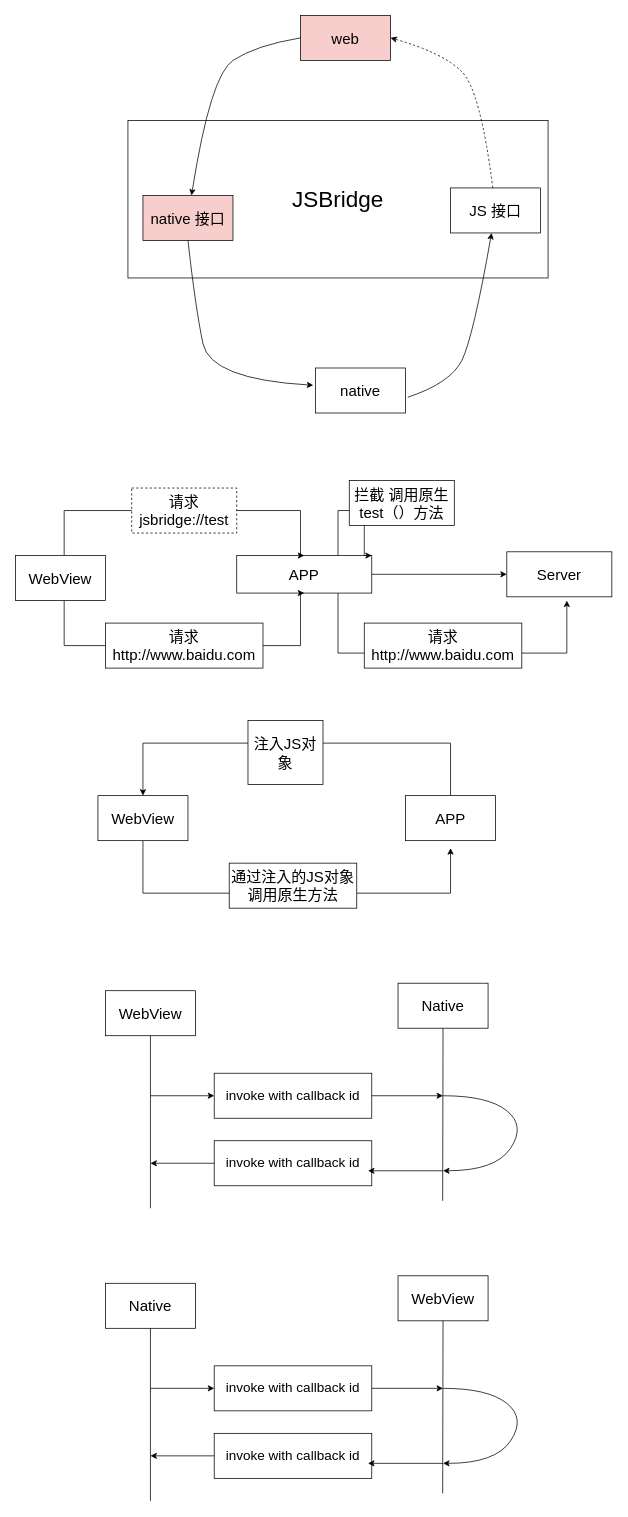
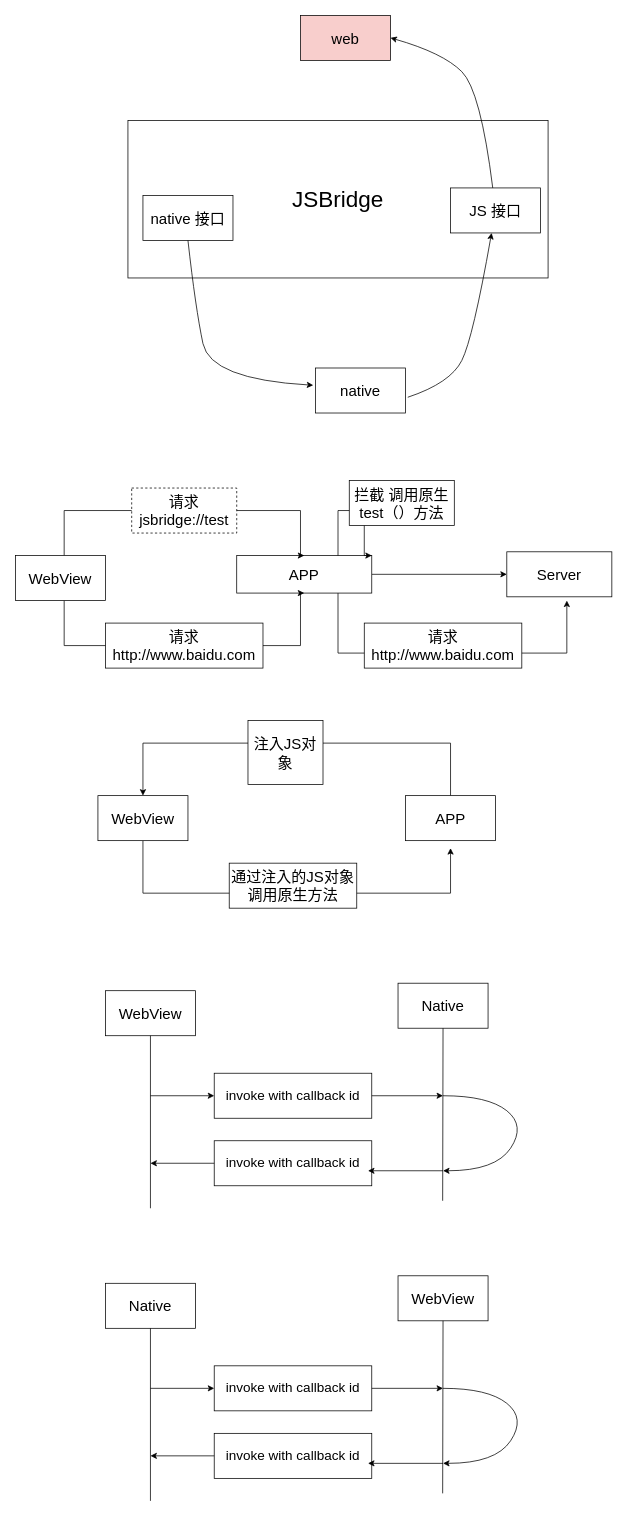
- <mxCell id="9" value="" style="curved=1;endArrow=classic;html=1;exitX=0;exitY=0.5;exitDx=0;exitDy=0;" parent="1" source="3" target="5" edge="1"><mxGeometry width="50" height="50" relative="1" as="geometry"><mxPoint x="280" y="130" as="sourcePoint" /><mxPoint x="330" y="80" as="targetPoint" /><Array as="points"><mxPoint x="340" y="60" /><mxPoint x="280" y="100" /></Array></mxGeometry></mxCell>
- <mxCell id="7" value="" style="curved=1;endArrow=classic;html=1;entryX=1;entryY=0.5;entryDx=0;entryDy=0;dashed=1;" parent="1" source="6" target="3" edge="1"><mxGeometry width="50" height="50" relative="1" as="geometry"><mxPoint x="590" y="120" as="sourcePoint" /><mxPoint x="640" y="70" as="targetPoint" /><Array as="points"><mxPoint x="640" y="120" /><mxPoint x="590" y="70" /></Array></mxGeometry></mxCell>
+ <mxCell id="7" value="" style="curved=1;endArrow=classic;html=1;entryX=1;entryY=0.5;entryDx=0;entryDy=0;" parent="1" source="6" target="3" edge="1"><mxGeometry width="50" height="50" relative="1" as="geometry"><mxPoint x="590" y="120" as="sourcePoint" /><mxPoint x="640" y="70" as="targetPoint" /><Array as="points"><mxPoint x="640" y="120" /><mxPoint x="590" y="70" /></Array></mxGeometry></mxCell>
- <mxCell id="5" value="&lt;font style=&quot;font-size: 20px&quot;&gt;native 接口&lt;/font&gt;" style="rounded=0;whiteSpace=wrap;html=1;fillColor=#f8cecc;" parent="1" vertex="1"><mxGeometry x="190" y="260" width="120" height="60" as="geometry" /></mxCell>
+ <mxCell id="5" value="&lt;font style=&quot;font-size: 20px&quot;&gt;native 接口&lt;/font&gt;" style="rounded=0;whiteSpace=wrap;html=1;" parent="1" vertex="1"><mxGeometry x="190" y="260" width="120" height="60" as="geometry" /></mxCell>
